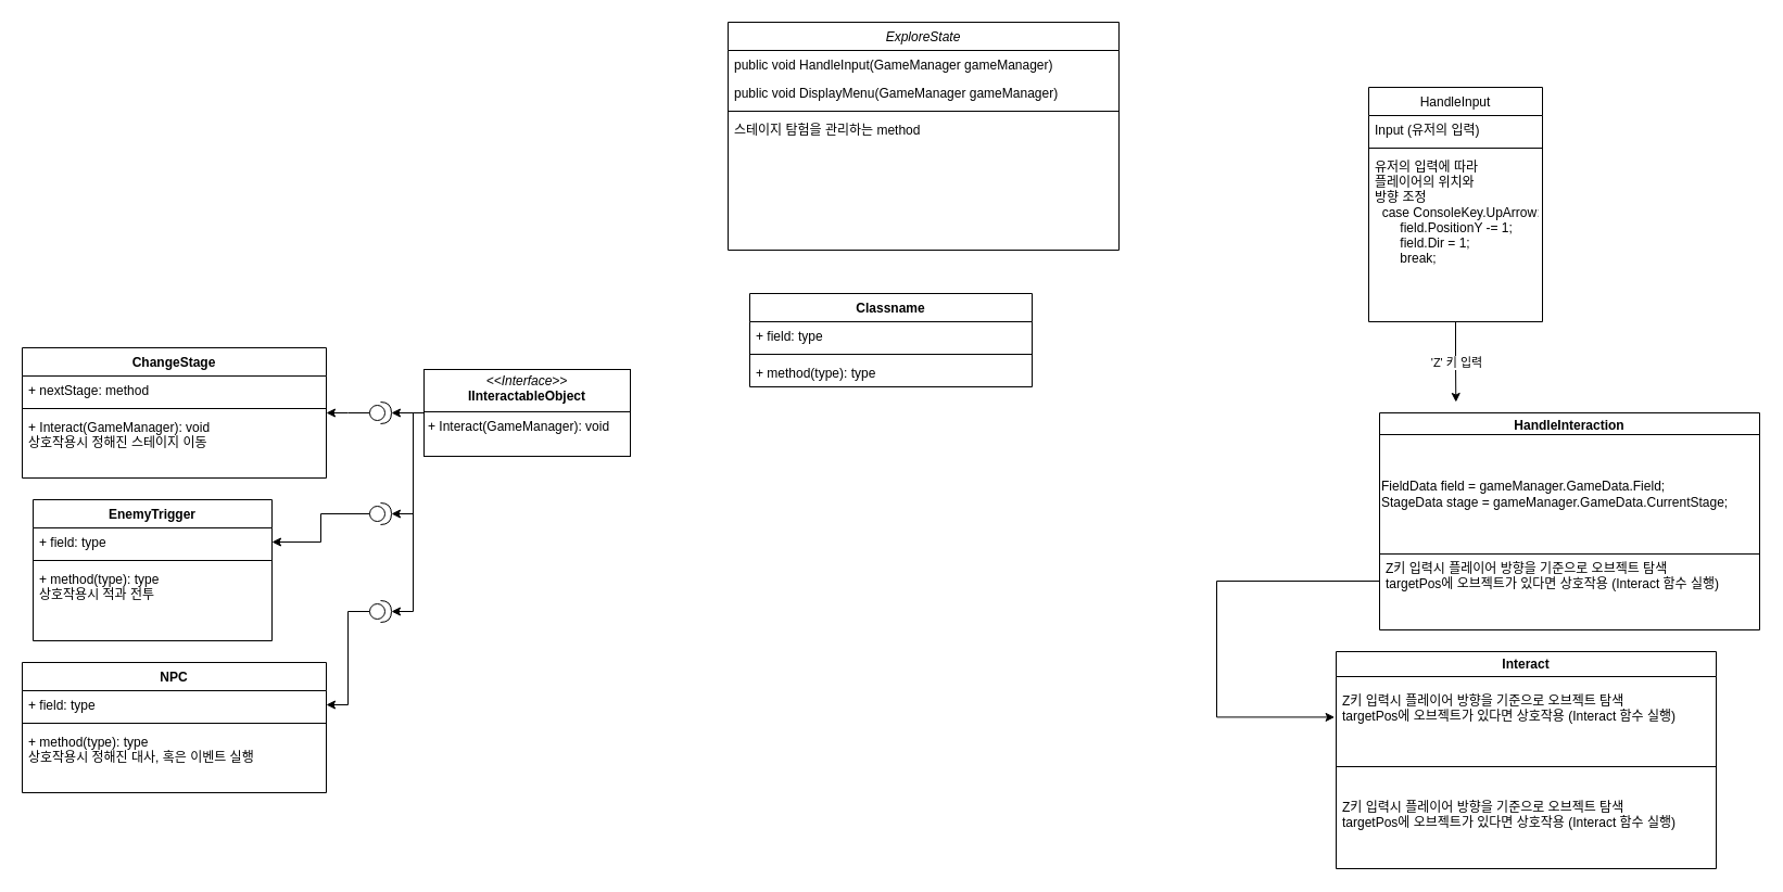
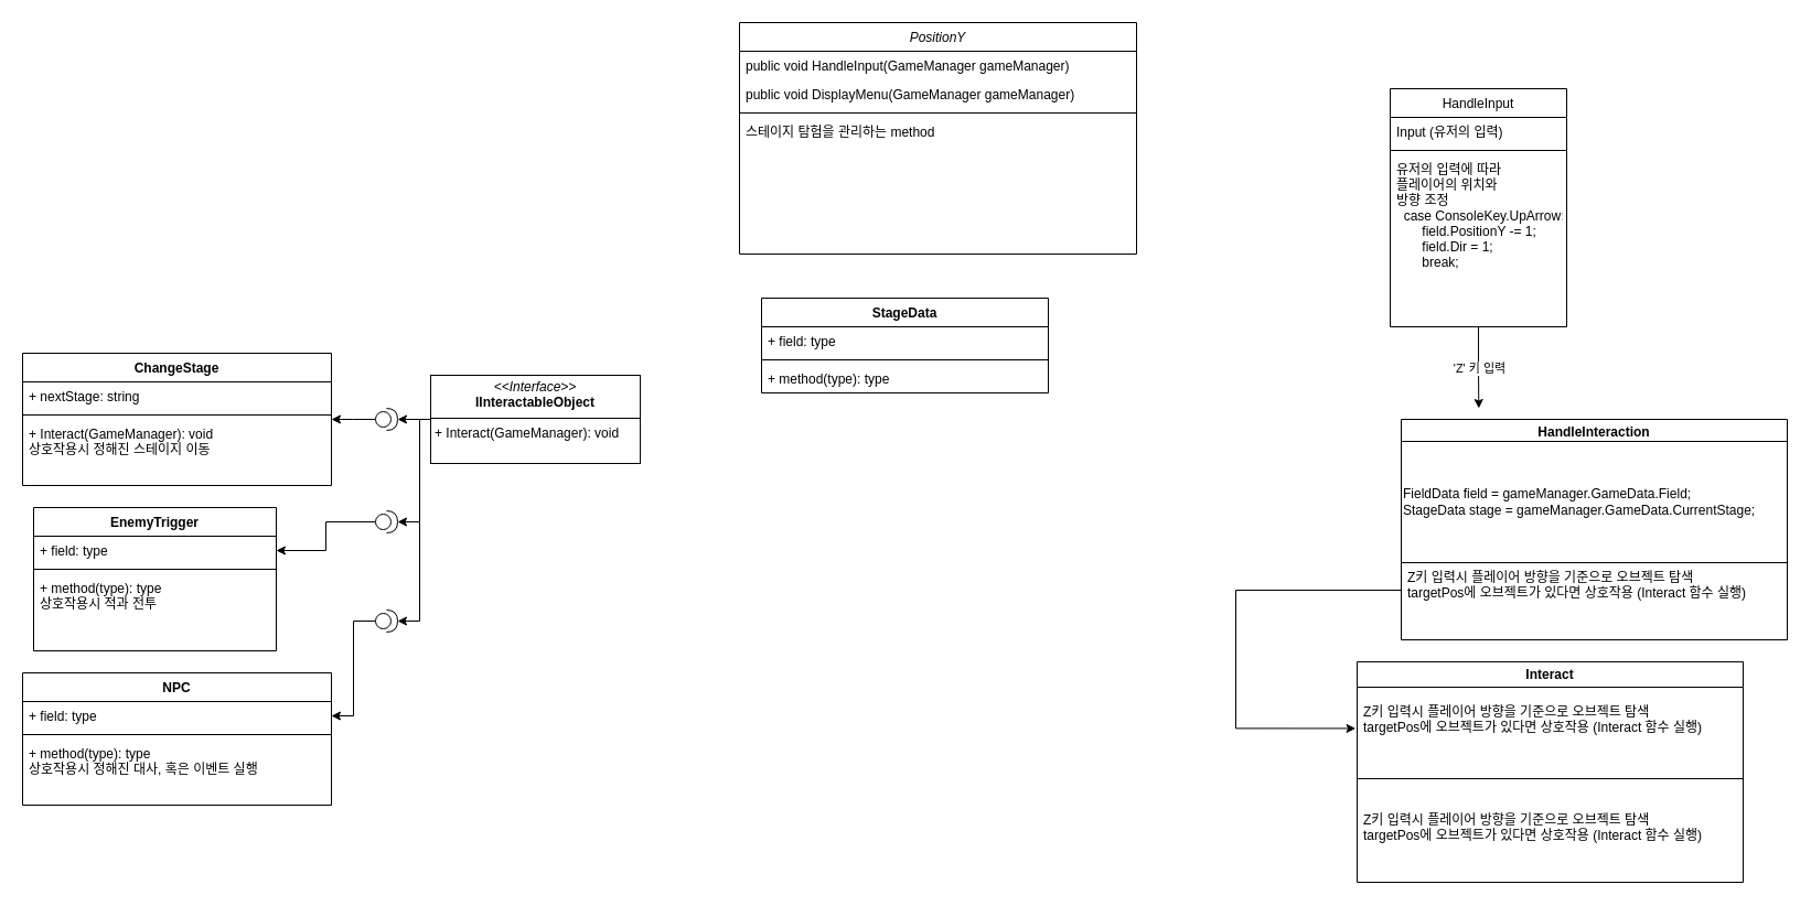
- <mxCell id="2" value="ExploreState" style="swimlane;fontStyle=2;align=center;verticalAlign=top;childLayout=stackLayout;horizontal=1;startSize=26;horizontalStack=0;resizeParent=1;resizeLast=0;collapsible=1;marginBottom=0;rounded=0;shadow=0;strokeWidth=1;" parent="1" vertex="1"><mxGeometry x="670" y="20" width="360" height="210" as="geometry"><mxRectangle x="230" y="140" width="160" height="26" as="alternateBounds" /></mxGeometry></mxCell>
+ <mxCell id="2" value="PositionY" style="swimlane;fontStyle=2;align=center;verticalAlign=top;childLayout=stackLayout;horizontal=1;startSize=26;horizontalStack=0;resizeParent=1;resizeLast=0;collapsible=1;marginBottom=0;rounded=0;shadow=0;strokeWidth=1;" parent="1" vertex="1"><mxGeometry x="670" y="20" width="360" height="210" as="geometry"><mxRectangle x="230" y="140" width="160" height="26" as="alternateBounds" /></mxGeometry></mxCell>
- <mxCell id="43" value="Classname" style="swimlane;fontStyle=1;align=center;verticalAlign=top;childLayout=stackLayout;horizontal=1;startSize=26;horizontalStack=0;resizeParent=1;resizeParentMax=0;resizeLast=0;collapsible=1;marginBottom=0;whiteSpace=wrap;html=1;" vertex="1" parent="1"><mxGeometry x="690" y="270" width="260" height="86" as="geometry" /></mxCell>
+ <mxCell id="43" value="StageData" style="swimlane;fontStyle=1;align=center;verticalAlign=top;childLayout=stackLayout;horizontal=1;startSize=26;horizontalStack=0;resizeParent=1;resizeParentMax=0;resizeLast=0;collapsible=1;marginBottom=0;whiteSpace=wrap;html=1;" vertex="1" parent="1"><mxGeometry x="690" y="270" width="260" height="86" as="geometry" /></mxCell>
- <mxCell id="25" value="+ nextStage: method" style="text;strokeColor=none;fillColor=none;align=left;verticalAlign=top;spacingLeft=4;spacingRight=4;overflow=hidden;rotatable=0;points=[[0,0.5],[1,0.5]];portConstraint=eastwest;whiteSpace=wrap;html=1;" vertex="1" parent="24"><mxGeometry y="26" width="280" height="26" as="geometry" /></mxCell>
+ <mxCell id="25" value="+ nextStage: string" style="text;strokeColor=none;fillColor=none;align=left;verticalAlign=top;spacingLeft=4;spacingRight=4;overflow=hidden;rotatable=0;points=[[0,0.5],[1,0.5]];portConstraint=eastwest;whiteSpace=wrap;html=1;" vertex="1" parent="24"><mxGeometry y="26" width="280" height="26" as="geometry" /></mxCell>
